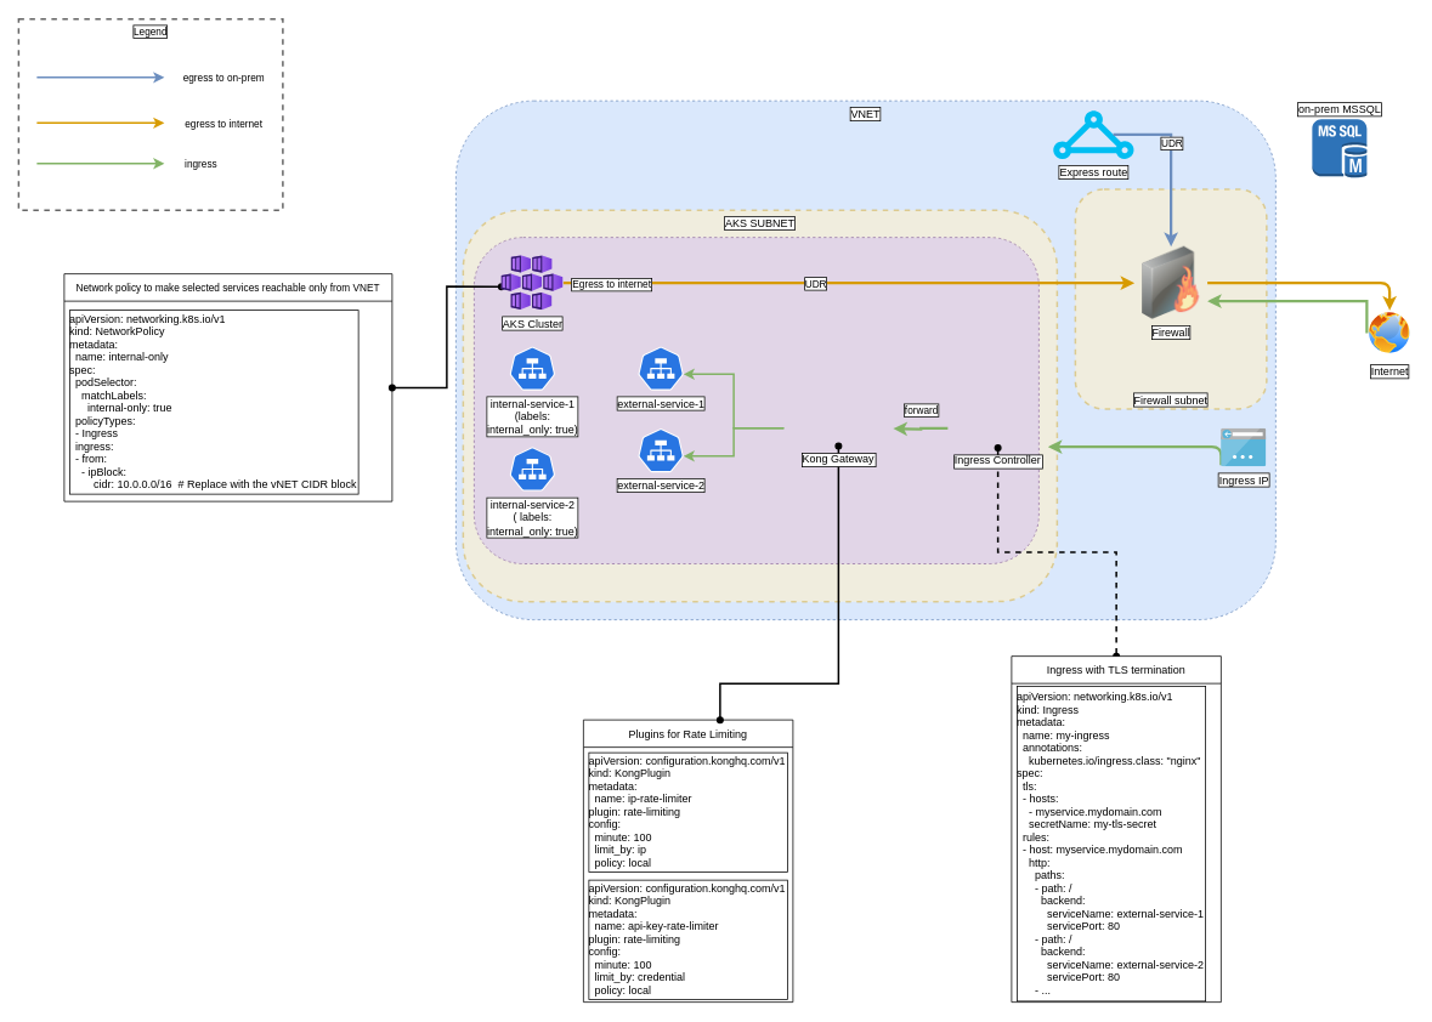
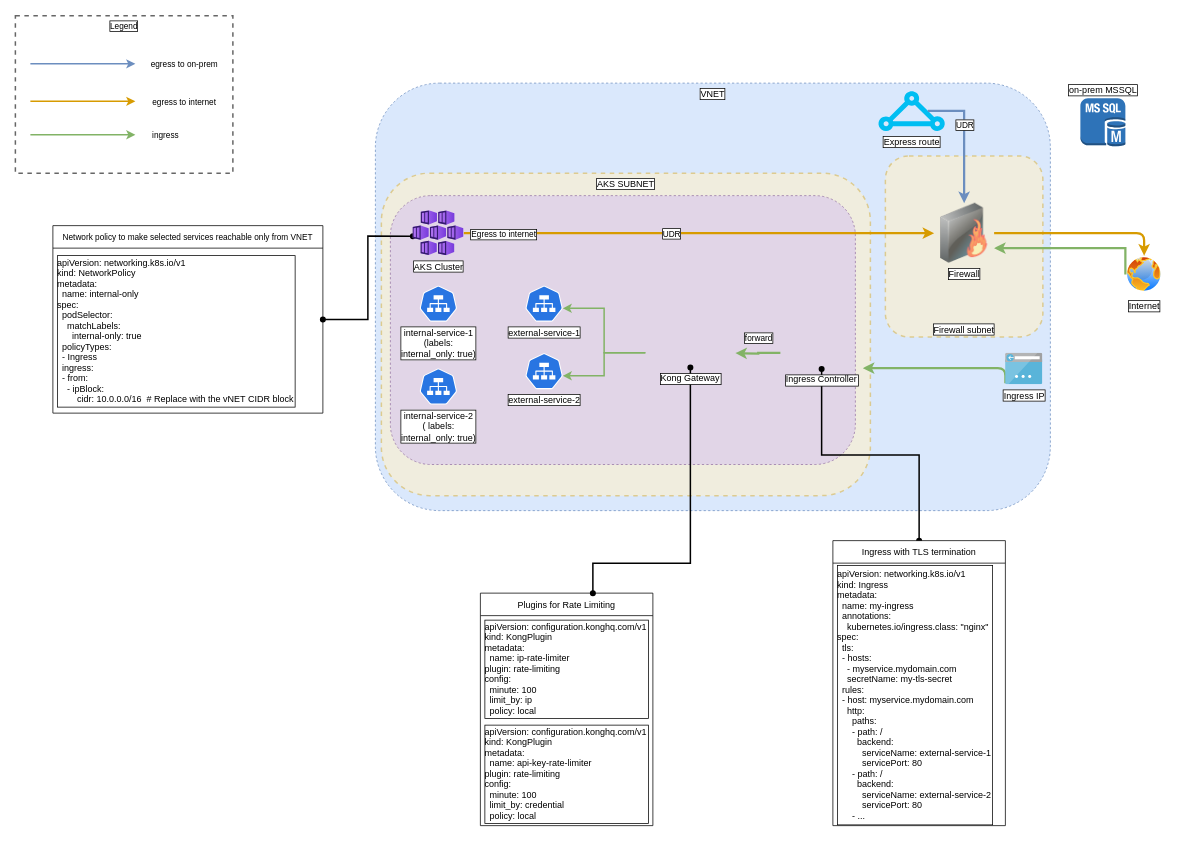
- <mxCell id="26" value="Express route" style="verticalLabelPosition=bottom;html=1;verticalAlign=top;align=center;strokeColor=none;fillColor=#00BEF2;shape=mxgraph.azure.express_route;pointerEvents=1;labelBackgroundColor=default;labelBorderColor=default;" vertex="1" parent="1"><mxGeometry x="1155" y="120" width="90" height="54" as="geometry" /></mxCell>
+ <mxCell id="26" value="Express route" style="verticalLabelPosition=bottom;html=1;verticalAlign=top;align=center;strokeColor=none;fillColor=#00BEF2;shape=mxgraph.azure.express_route;pointerEvents=1;labelBackgroundColor=default;labelBorderColor=default;" vertex="1" parent="1"><mxGeometry x="1170" y="120" width="90" height="54" as="geometry" /></mxCell>
- <mxCell id="15" style="edgeStyle=orthogonalEdgeStyle;rounded=0;orthogonalLoop=1;jettySize=auto;html=1;entryX=0.5;entryY=1;entryDx=0;entryDy=0;strokeWidth=2;startArrow=oval;startFill=1;endArrow=oval;endFill=1;dashed=1;" edge="1" parent="1" source="17" target="16"><mxGeometry relative="1" as="geometry" /></mxCell>
+ <mxCell id="15" style="edgeStyle=orthogonalEdgeStyle;rounded=0;orthogonalLoop=1;jettySize=auto;html=1;entryX=0.5;entryY=1;entryDx=0;entryDy=0;strokeWidth=2;startArrow=oval;startFill=1;endArrow=oval;endFill=1;" edge="1" parent="1" source="17" target="16"><mxGeometry relative="1" as="geometry" /></mxCell>
